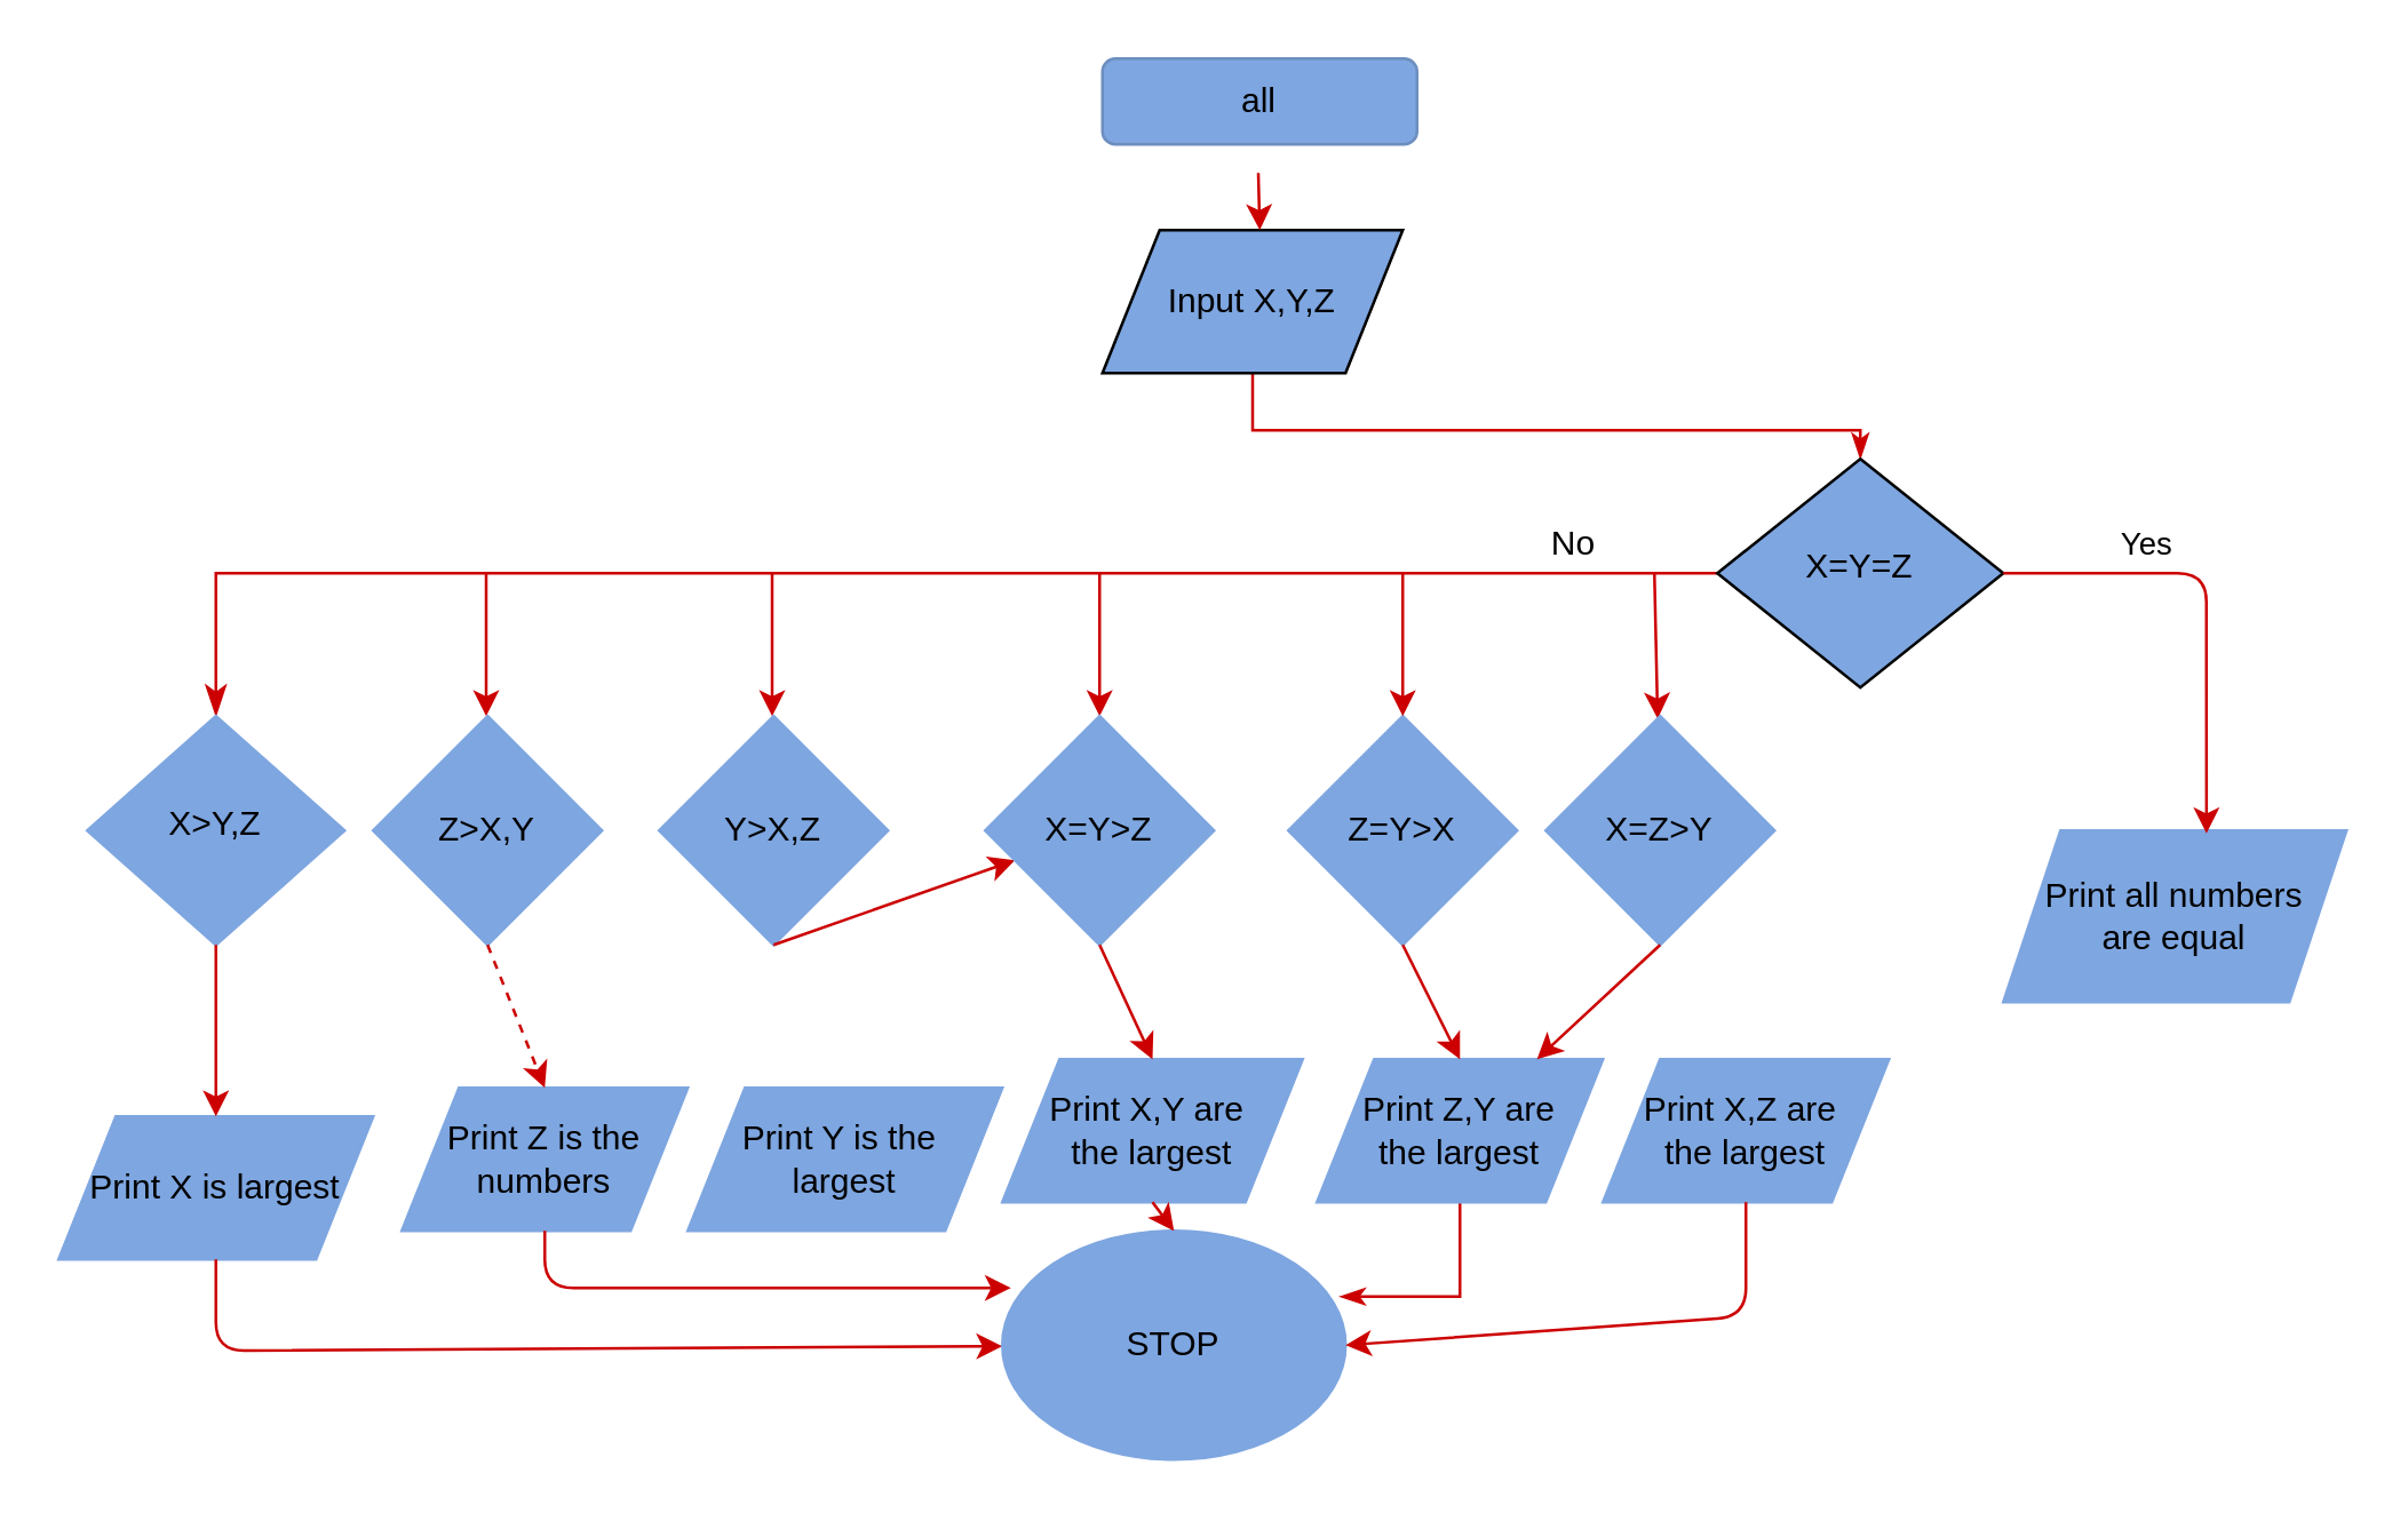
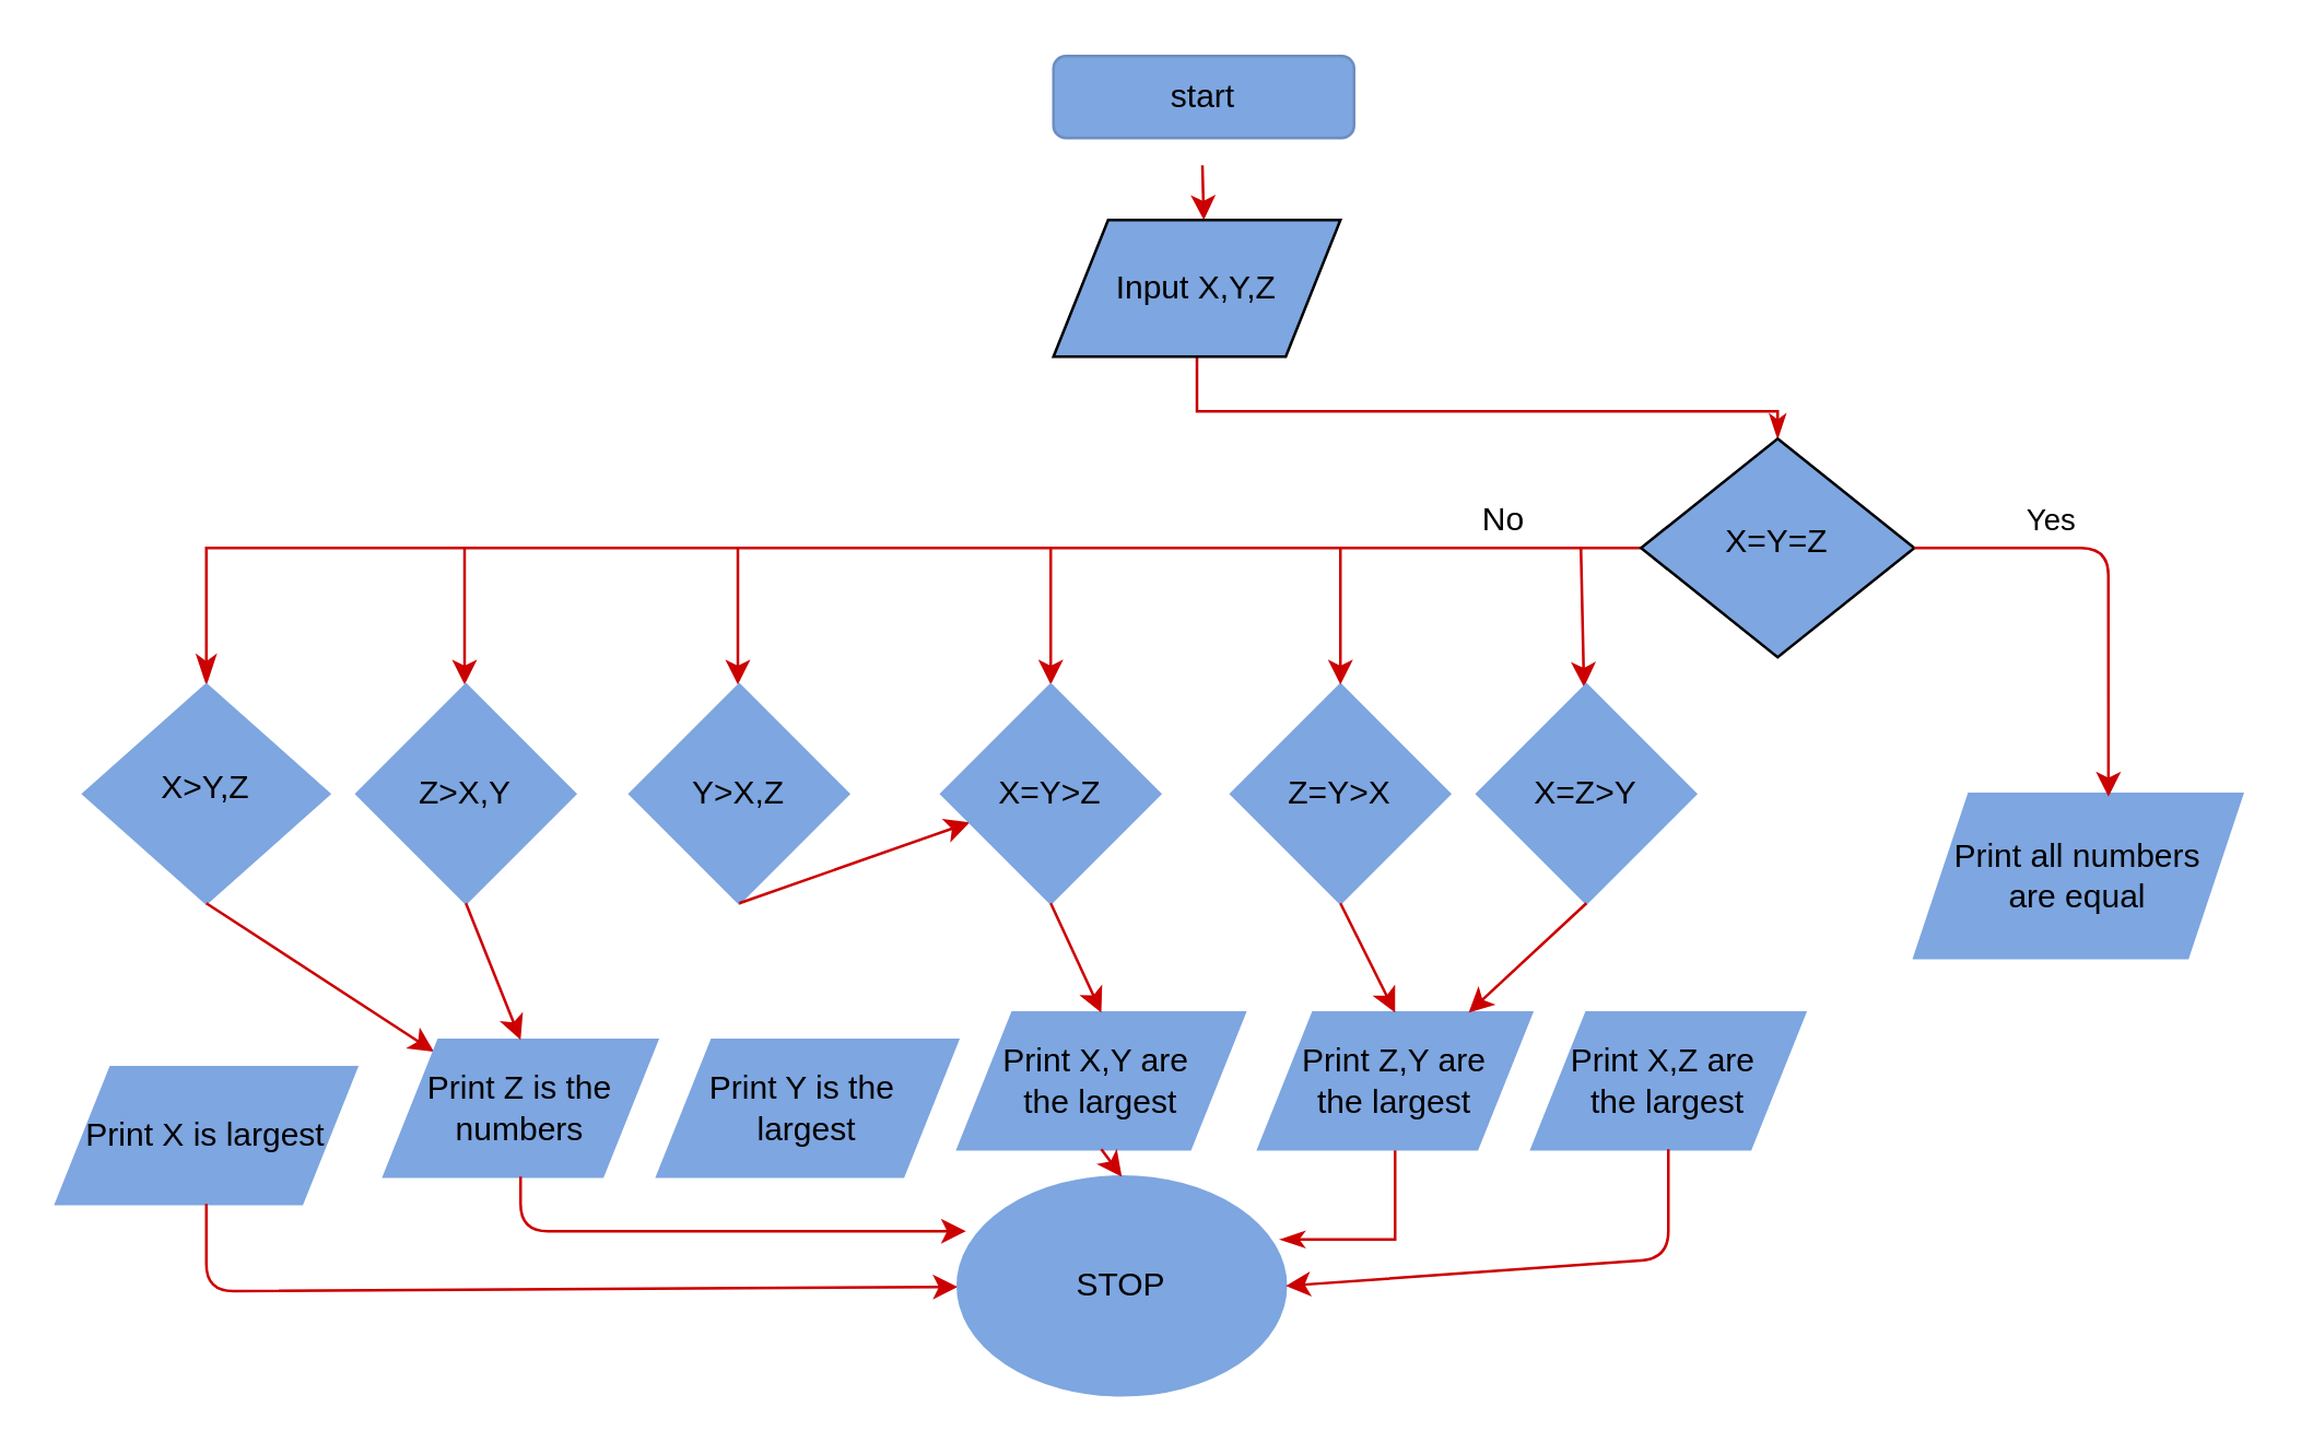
- <mxCell id="3" value="all" style="rounded=1;whiteSpace=wrap;html=1;fontSize=12;glass=0;strokeWidth=1;shadow=0;strokeColor=#6c8ebf;fillColor=#7EA6E0;" parent="1" vertex="1"><mxGeometry x="385" y="20" width="110" height="30" as="geometry" /></mxCell>
+ <mxCell id="3" value="start" style="rounded=1;whiteSpace=wrap;html=1;fontSize=12;glass=0;strokeWidth=1;shadow=0;strokeColor=#6c8ebf;fillColor=#7EA6E0;" parent="1" vertex="1"><mxGeometry x="385" y="20" width="110" height="30" as="geometry" /></mxCell>
- <mxCell id="20" value="" style="endArrow=classic;html=1;fontColor=#000000;strokeColor=#CC0000;exitX=0.5;exitY=1;exitDx=0;exitDy=0;entryX=0.5;entryY=0;entryDx=0;entryDy=0;dashed=1;" edge="1" parent="1" source="15" target="16"><mxGeometry width="50" height="50" relative="1" as="geometry"><mxPoint x="400" y="280" as="sourcePoint" /><mxPoint x="450" y="230" as="targetPoint" /><Array as="points" /></mxGeometry></mxCell>
+ <mxCell id="20" value="" style="endArrow=classic;html=1;fontColor=#000000;strokeColor=#CC0000;exitX=0.5;exitY=1;exitDx=0;exitDy=0;entryX=0.5;entryY=0;entryDx=0;entryDy=0;" edge="1" parent="1" source="15" target="16"><mxGeometry width="50" height="50" relative="1" as="geometry"><mxPoint x="400" y="280" as="sourcePoint" /><mxPoint x="450" y="230" as="targetPoint" /><Array as="points" /></mxGeometry></mxCell>
- <mxCell id="10" value="" style="endArrow=classic;html=1;fontColor=#000000;strokeColor=#CC0000;exitX=0.5;exitY=1;exitDx=0;exitDy=0;entryX=0.5;entryY=0;entryDx=0;entryDy=0;" edge="1" parent="1" source="6" target="9"><mxGeometry width="50" height="50" relative="1" as="geometry"><mxPoint x="400" y="270" as="sourcePoint" /><mxPoint x="450" y="220" as="targetPoint" /></mxGeometry></mxCell>
+ <mxCell id="10" value="" style="endArrow=classic;html=1;fontColor=#000000;strokeColor=#CC0000;exitX=0.5;exitY=1;exitDx=0;exitDy=0;" edge="1" parent="1" source="6" target="16"><mxGeometry width="50" height="50" relative="1" as="geometry"><mxPoint x="400" y="270" as="sourcePoint" /><mxPoint x="450" y="220" as="targetPoint" /></mxGeometry></mxCell>
